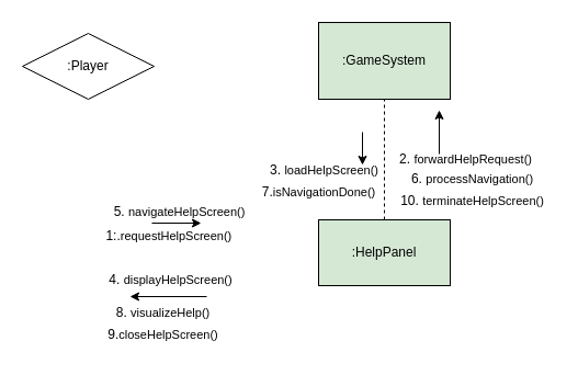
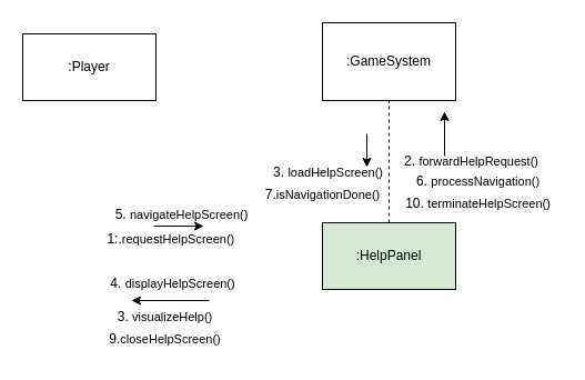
- <mxCell id="3" value=":GameSystem" style="rounded=0;whiteSpace=wrap;html=1;fillColor=#d5e8d4;" parent="1" vertex="1"><mxGeometry x="290" y="20" width="120" height="70" as="geometry" /></mxCell>
+ <mxCell id="3" value=":GameSystem" style="rounded=0;whiteSpace=wrap;html=1;" parent="1" vertex="1"><mxGeometry x="290" y="20" width="120" height="70" as="geometry" /></mxCell>
- <mxCell id="2" value=":Player" style="rhombus;whiteSpace=wrap;html=1;" parent="1" vertex="1"><mxGeometry x="20" y="30" width="120" height="60" as="geometry" /></mxCell>
+ <mxCell id="2" value=":Player" style="rounded=0;whiteSpace=wrap;html=1;" parent="1" vertex="1"><mxGeometry x="20" y="30" width="120" height="60" as="geometry" /></mxCell>
- <mxCell id="17" value="8.&amp;nbsp;&lt;span style=&quot;font-size: 11px; background-color: rgb(255, 255, 255);&quot;&gt;visualizeHelp()&lt;/span&gt;" style="text;html=1;align=center;verticalAlign=middle;resizable=0;points=[];autosize=1;strokeColor=none;fillColor=none;" vertex="1" parent="1"><mxGeometry x="93" y="270" width="110" height="30" as="geometry" /></mxCell>
+ <mxCell id="17" value="3.&amp;nbsp;&lt;span style=&quot;font-size: 11px; background-color: rgb(255, 255, 255);&quot;&gt;visualizeHelp()&lt;/span&gt;" style="text;html=1;align=center;verticalAlign=middle;resizable=0;points=[];autosize=1;strokeColor=none;fillColor=none;" vertex="1" parent="1"><mxGeometry x="93" y="270" width="110" height="30" as="geometry" /></mxCell>
